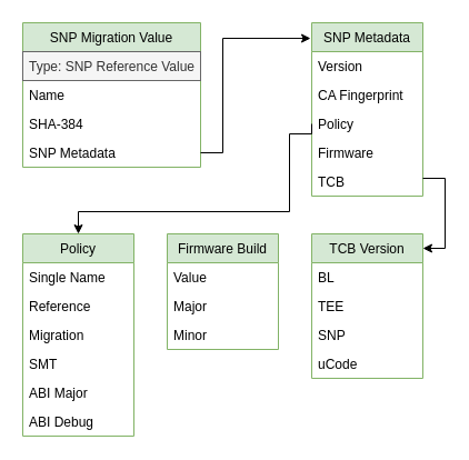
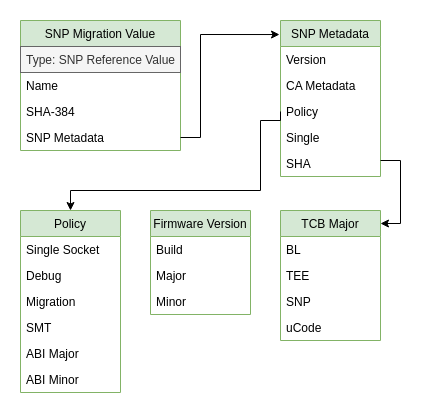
- <mxCell id="9" value="CA Fingerprint" style="text;strokeColor=none;fillColor=none;align=left;verticalAlign=top;spacingLeft=4;spacingRight=4;overflow=hidden;rotatable=0;points=[[0,0.5],[1,0.5]];portConstraint=eastwest;" vertex="1" parent="7"><mxGeometry y="52" width="100" height="26" as="geometry" /></mxCell>
+ <mxCell id="9" value="CA Metadata" style="text;strokeColor=none;fillColor=none;align=left;verticalAlign=top;spacingLeft=4;spacingRight=4;overflow=hidden;rotatable=0;points=[[0,0.5],[1,0.5]];portConstraint=eastwest;" vertex="1" parent="7"><mxGeometry y="52" width="100" height="26" as="geometry" /></mxCell>
- <mxCell id="11" value="Firmware" style="text;strokeColor=none;fillColor=none;align=left;verticalAlign=top;spacingLeft=4;spacingRight=4;overflow=hidden;rotatable=0;points=[[0,0.5],[1,0.5]];portConstraint=eastwest;" vertex="1" parent="7"><mxGeometry y="104" width="100" height="26" as="geometry" /></mxCell>
+ <mxCell id="11" value="Single" style="text;strokeColor=none;fillColor=none;align=left;verticalAlign=top;spacingLeft=4;spacingRight=4;overflow=hidden;rotatable=0;points=[[0,0.5],[1,0.5]];portConstraint=eastwest;" vertex="1" parent="7"><mxGeometry y="104" width="100" height="26" as="geometry" /></mxCell>
- <mxCell id="12" value="TCB" style="text;strokeColor=none;fillColor=none;align=left;verticalAlign=top;spacingLeft=4;spacingRight=4;overflow=hidden;rotatable=0;points=[[0,0.5],[1,0.5]];portConstraint=eastwest;" vertex="1" parent="7"><mxGeometry y="130" width="100" height="26" as="geometry" /></mxCell>
+ <mxCell id="12" value="SHA" style="text;strokeColor=none;fillColor=none;align=left;verticalAlign=top;spacingLeft=4;spacingRight=4;overflow=hidden;rotatable=0;points=[[0,0.5],[1,0.5]];portConstraint=eastwest;" vertex="1" parent="7"><mxGeometry y="130" width="100" height="26" as="geometry" /></mxCell>
- <mxCell id="21" value="Firmware Build" style="swimlane;fontStyle=0;childLayout=stackLayout;horizontal=1;startSize=26;horizontalStack=0;resizeParent=1;resizeParentMax=0;resizeLast=0;collapsible=1;marginBottom=0;fillColor=#d5e8d4;strokeColor=#82b366;" vertex="1" parent="1"><mxGeometry x="150" y="210" width="100" height="104" as="geometry"><mxRectangle x="680" y="455" width="50" height="26" as="alternateBounds" /></mxGeometry></mxCell>
+ <mxCell id="21" value="Firmware Version" style="swimlane;fontStyle=0;childLayout=stackLayout;horizontal=1;startSize=26;horizontalStack=0;resizeParent=1;resizeParentMax=0;resizeLast=0;collapsible=1;marginBottom=0;fillColor=#d5e8d4;strokeColor=#82b366;" vertex="1" parent="1"><mxGeometry x="150" y="210" width="100" height="104" as="geometry"><mxRectangle x="680" y="455" width="50" height="26" as="alternateBounds" /></mxGeometry></mxCell>
- <mxCell id="25" value="TCB Version" style="swimlane;fontStyle=0;childLayout=stackLayout;horizontal=1;startSize=26;horizontalStack=0;resizeParent=1;resizeParentMax=0;resizeLast=0;collapsible=1;marginBottom=0;fillColor=#d5e8d4;strokeColor=#82b366;" vertex="1" parent="1"><mxGeometry x="280" y="210" width="100" height="130" as="geometry"><mxRectangle x="680" y="455" width="50" height="26" as="alternateBounds" /></mxGeometry></mxCell>
+ <mxCell id="25" value="TCB Major" style="swimlane;fontStyle=0;childLayout=stackLayout;horizontal=1;startSize=26;horizontalStack=0;resizeParent=1;resizeParentMax=0;resizeLast=0;collapsible=1;marginBottom=0;fillColor=#d5e8d4;strokeColor=#82b366;" vertex="1" parent="1"><mxGeometry x="280" y="210" width="100" height="130" as="geometry"><mxRectangle x="680" y="455" width="50" height="26" as="alternateBounds" /></mxGeometry></mxCell>
- <mxCell id="15" value="Single Name" style="text;strokeColor=none;fillColor=none;align=left;verticalAlign=top;spacingLeft=4;spacingRight=4;overflow=hidden;rotatable=0;points=[[0,0.5],[1,0.5]];portConstraint=eastwest;" vertex="1" parent="14"><mxGeometry y="26" width="100" height="26" as="geometry" /></mxCell>
+ <mxCell id="15" value="Single Socket" style="text;strokeColor=none;fillColor=none;align=left;verticalAlign=top;spacingLeft=4;spacingRight=4;overflow=hidden;rotatable=0;points=[[0,0.5],[1,0.5]];portConstraint=eastwest;" vertex="1" parent="14"><mxGeometry y="26" width="100" height="26" as="geometry" /></mxCell>
- <mxCell id="22" value="Value" style="text;strokeColor=none;fillColor=none;align=left;verticalAlign=top;spacingLeft=4;spacingRight=4;overflow=hidden;rotatable=0;points=[[0,0.5],[1,0.5]];portConstraint=eastwest;" vertex="1" parent="21"><mxGeometry y="26" width="100" height="26" as="geometry" /></mxCell>
+ <mxCell id="22" value="Build" style="text;strokeColor=none;fillColor=none;align=left;verticalAlign=top;spacingLeft=4;spacingRight=4;overflow=hidden;rotatable=0;points=[[0,0.5],[1,0.5]];portConstraint=eastwest;" vertex="1" parent="21"><mxGeometry y="26" width="100" height="26" as="geometry" /></mxCell>
- <mxCell id="16" value="Reference" style="text;strokeColor=none;fillColor=none;align=left;verticalAlign=top;spacingLeft=4;spacingRight=4;overflow=hidden;rotatable=0;points=[[0,0.5],[1,0.5]];portConstraint=eastwest;" vertex="1" parent="14"><mxGeometry y="52" width="100" height="26" as="geometry" /></mxCell>
+ <mxCell id="16" value="Debug" style="text;strokeColor=none;fillColor=none;align=left;verticalAlign=top;spacingLeft=4;spacingRight=4;overflow=hidden;rotatable=0;points=[[0,0.5],[1,0.5]];portConstraint=eastwest;" vertex="1" parent="14"><mxGeometry y="52" width="100" height="26" as="geometry" /></mxCell>
- <mxCell id="20" value="ABI Debug" style="text;strokeColor=none;fillColor=none;align=left;verticalAlign=top;spacingLeft=4;spacingRight=4;overflow=hidden;rotatable=0;points=[[0,0.5],[1,0.5]];portConstraint=eastwest;" vertex="1" parent="14"><mxGeometry y="156" width="100" height="26" as="geometry" /></mxCell>
+ <mxCell id="20" value="ABI Minor" style="text;strokeColor=none;fillColor=none;align=left;verticalAlign=top;spacingLeft=4;spacingRight=4;overflow=hidden;rotatable=0;points=[[0,0.5],[1,0.5]];portConstraint=eastwest;" vertex="1" parent="14"><mxGeometry y="156" width="100" height="26" as="geometry" /></mxCell>
